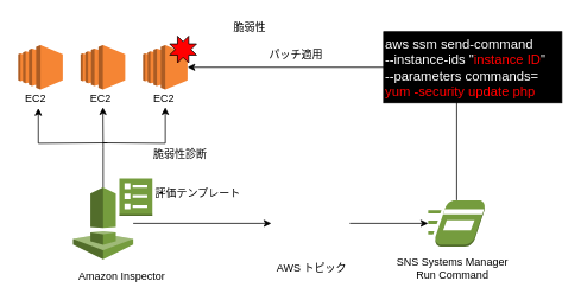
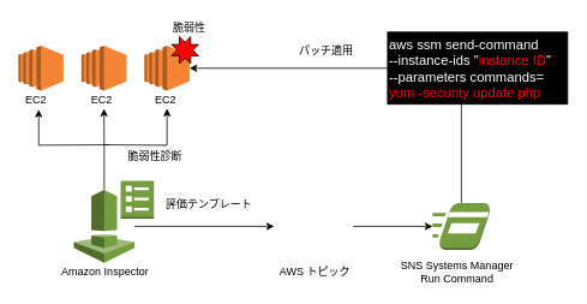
- <mxCell id="22" value="脆弱性" style="text;html=1;resizable=0;points=[];autosize=1;align=left;verticalAlign=top;spacingTop=-4;" vertex="1" parent="1"><mxGeometry x="260" y="20" width="50" height="20" as="geometry" /></mxCell>
+ <mxCell id="22" value="脆弱性" style="text;html=1;resizable=0;points=[];autosize=1;align=left;verticalAlign=top;spacingTop=-4;" vertex="1" parent="1"><mxGeometry x="190" y="20" width="50" height="20" as="geometry" /></mxCell>
- <mxCell id="20" value="パッチ適用" style="text;html=1;resizable=0;points=[];autosize=1;align=left;verticalAlign=top;spacingTop=-4;" vertex="1" parent="1"><mxGeometry x="300" y="51" width="80" height="20" as="geometry" /></mxCell>
+ <mxCell id="20" value="パッチ適用" style="text;html=1;resizable=0;points=[];autosize=1;align=left;verticalAlign=top;spacingTop=-4;" vertex="1" parent="1"><mxGeometry x="330" y="46" width="80" height="20" as="geometry" /></mxCell>
- <mxCell id="12" value="脆弱性診断" style="text;html=1;resizable=0;points=[];autosize=1;align=left;verticalAlign=top;spacingTop=-4;" vertex="1" parent="1"><mxGeometry x="170" y="163" width="80" height="20" as="geometry" /></mxCell>
+ <mxCell id="12" value="脆弱性診断" style="text;html=1;resizable=0;points=[];autosize=1;align=left;verticalAlign=top;spacingTop=-4;" vertex="1" parent="1"><mxGeometry x="140" y="163" width="80" height="20" as="geometry" /></mxCell>
- <mxCell id="15" value="評価テンプレート" style="text;html=1;resizable=0;points=[];autosize=1;align=left;verticalAlign=top;spacingTop=-4;" vertex="1" parent="1"><mxGeometry x="171.5" y="206.5" width="110" height="20" as="geometry" /></mxCell>
+ <mxCell id="15" value="評価テンプレート" style="text;html=1;resizable=0;points=[];autosize=1;align=left;verticalAlign=top;spacingTop=-4;" vertex="1" parent="1"><mxGeometry x="181.5" y="216.5" width="110" height="20" as="geometry" /></mxCell>
- <mxCell id="13" value="Amazon Inspector" style="text;html=1;resizable=0;points=[];autosize=1;align=center;verticalAlign=top;spacingTop=-4;" vertex="1" parent="1"><mxGeometry x="80.5" y="301" width="110" height="20" as="geometry" /></mxCell>
+ <mxCell id="13" value="Amazon Inspector" style="text;html=1;resizable=0;points=[];autosize=1;align=center;verticalAlign=top;spacingTop=-4;" vertex="1" parent="1"><mxGeometry x="60.5" y="291" width="110" height="20" as="geometry" /></mxCell>
